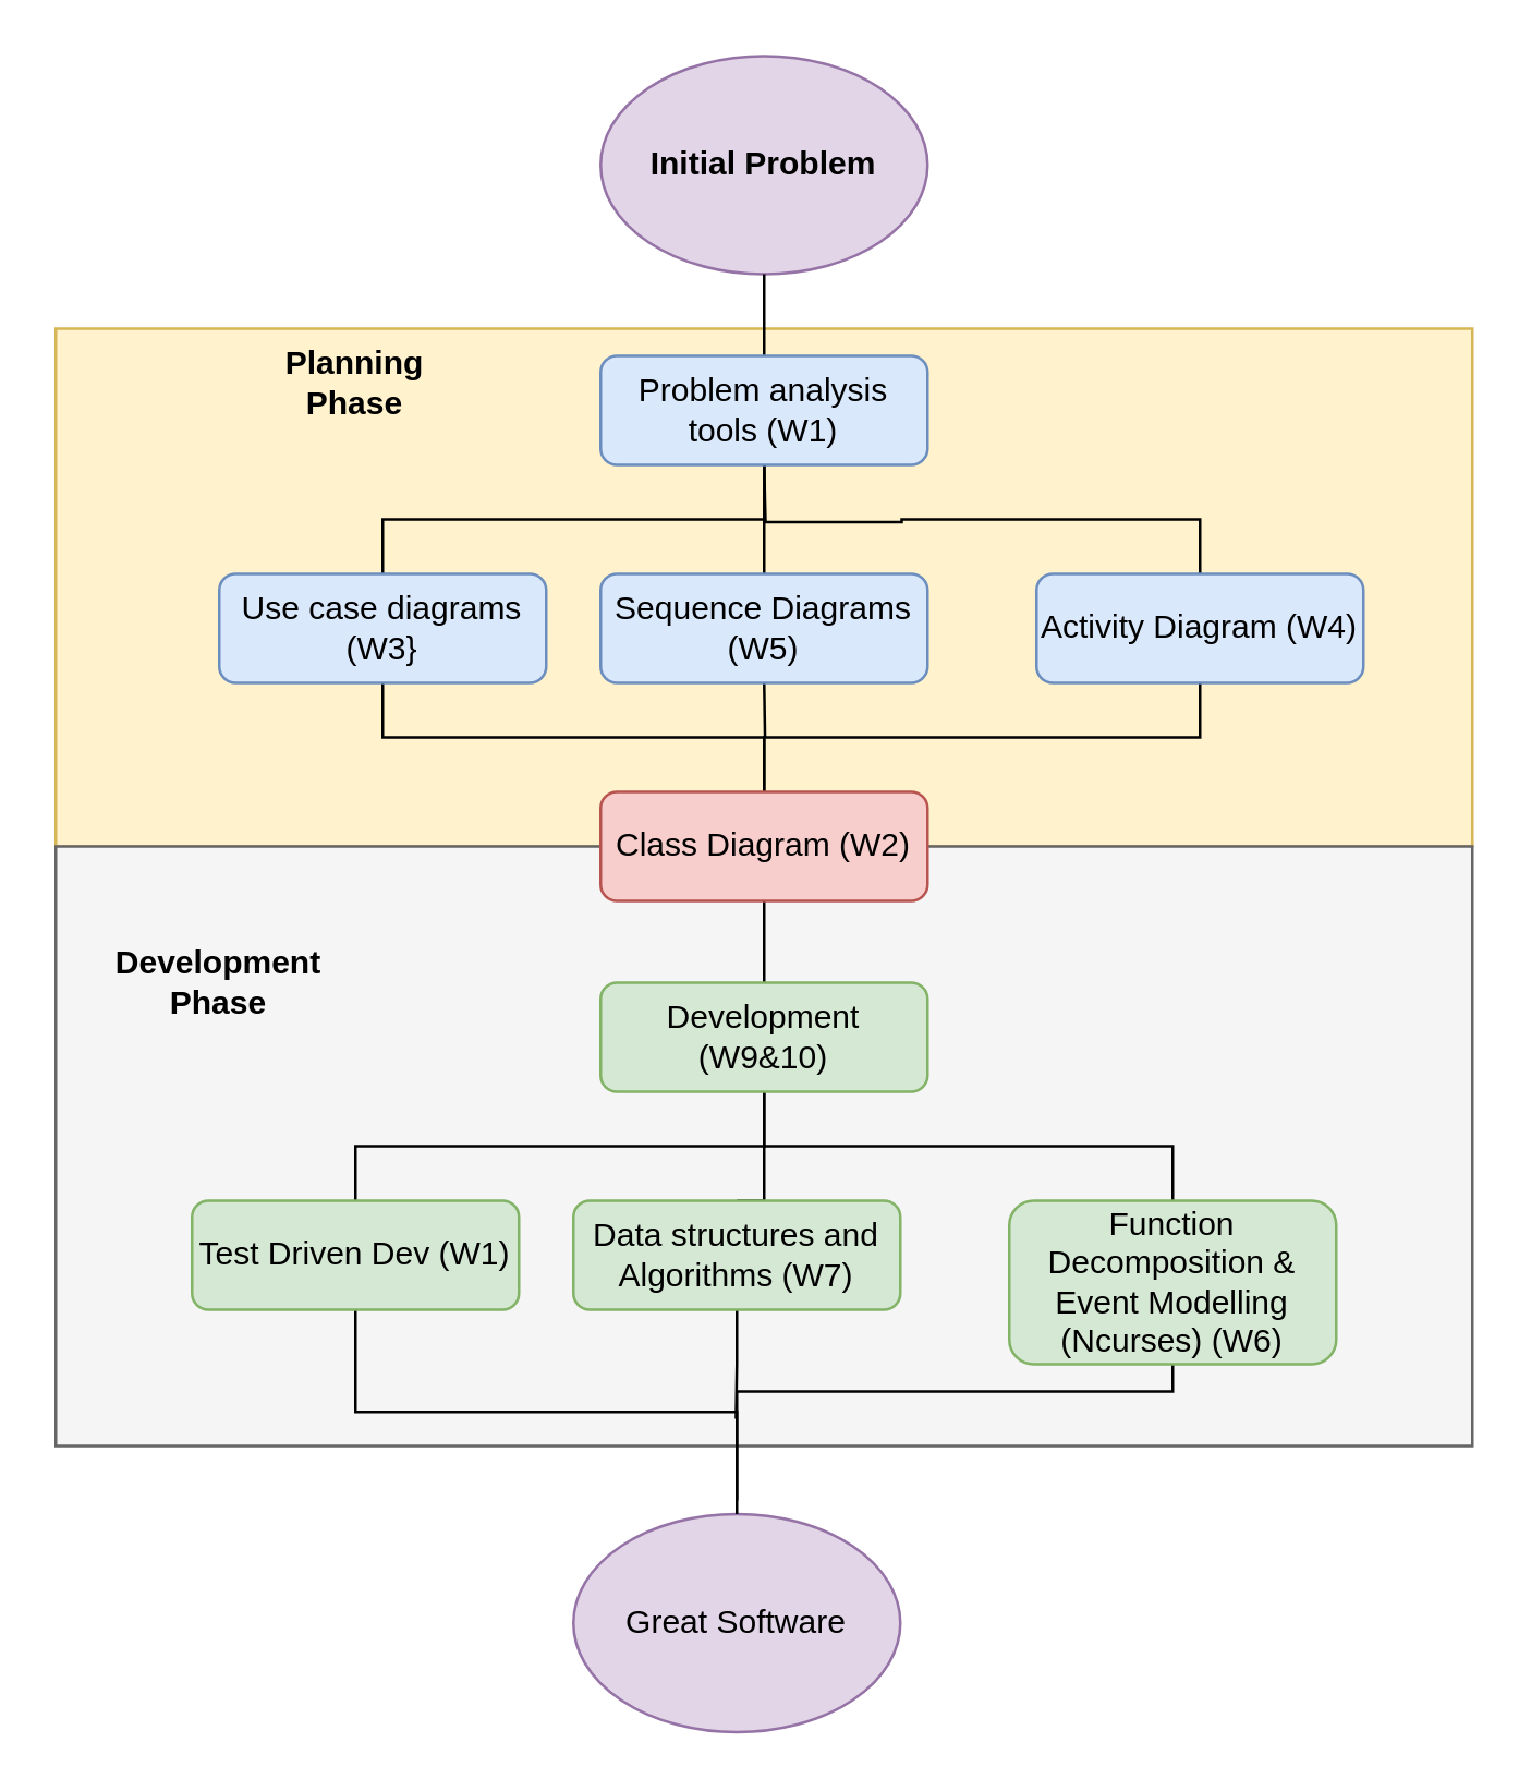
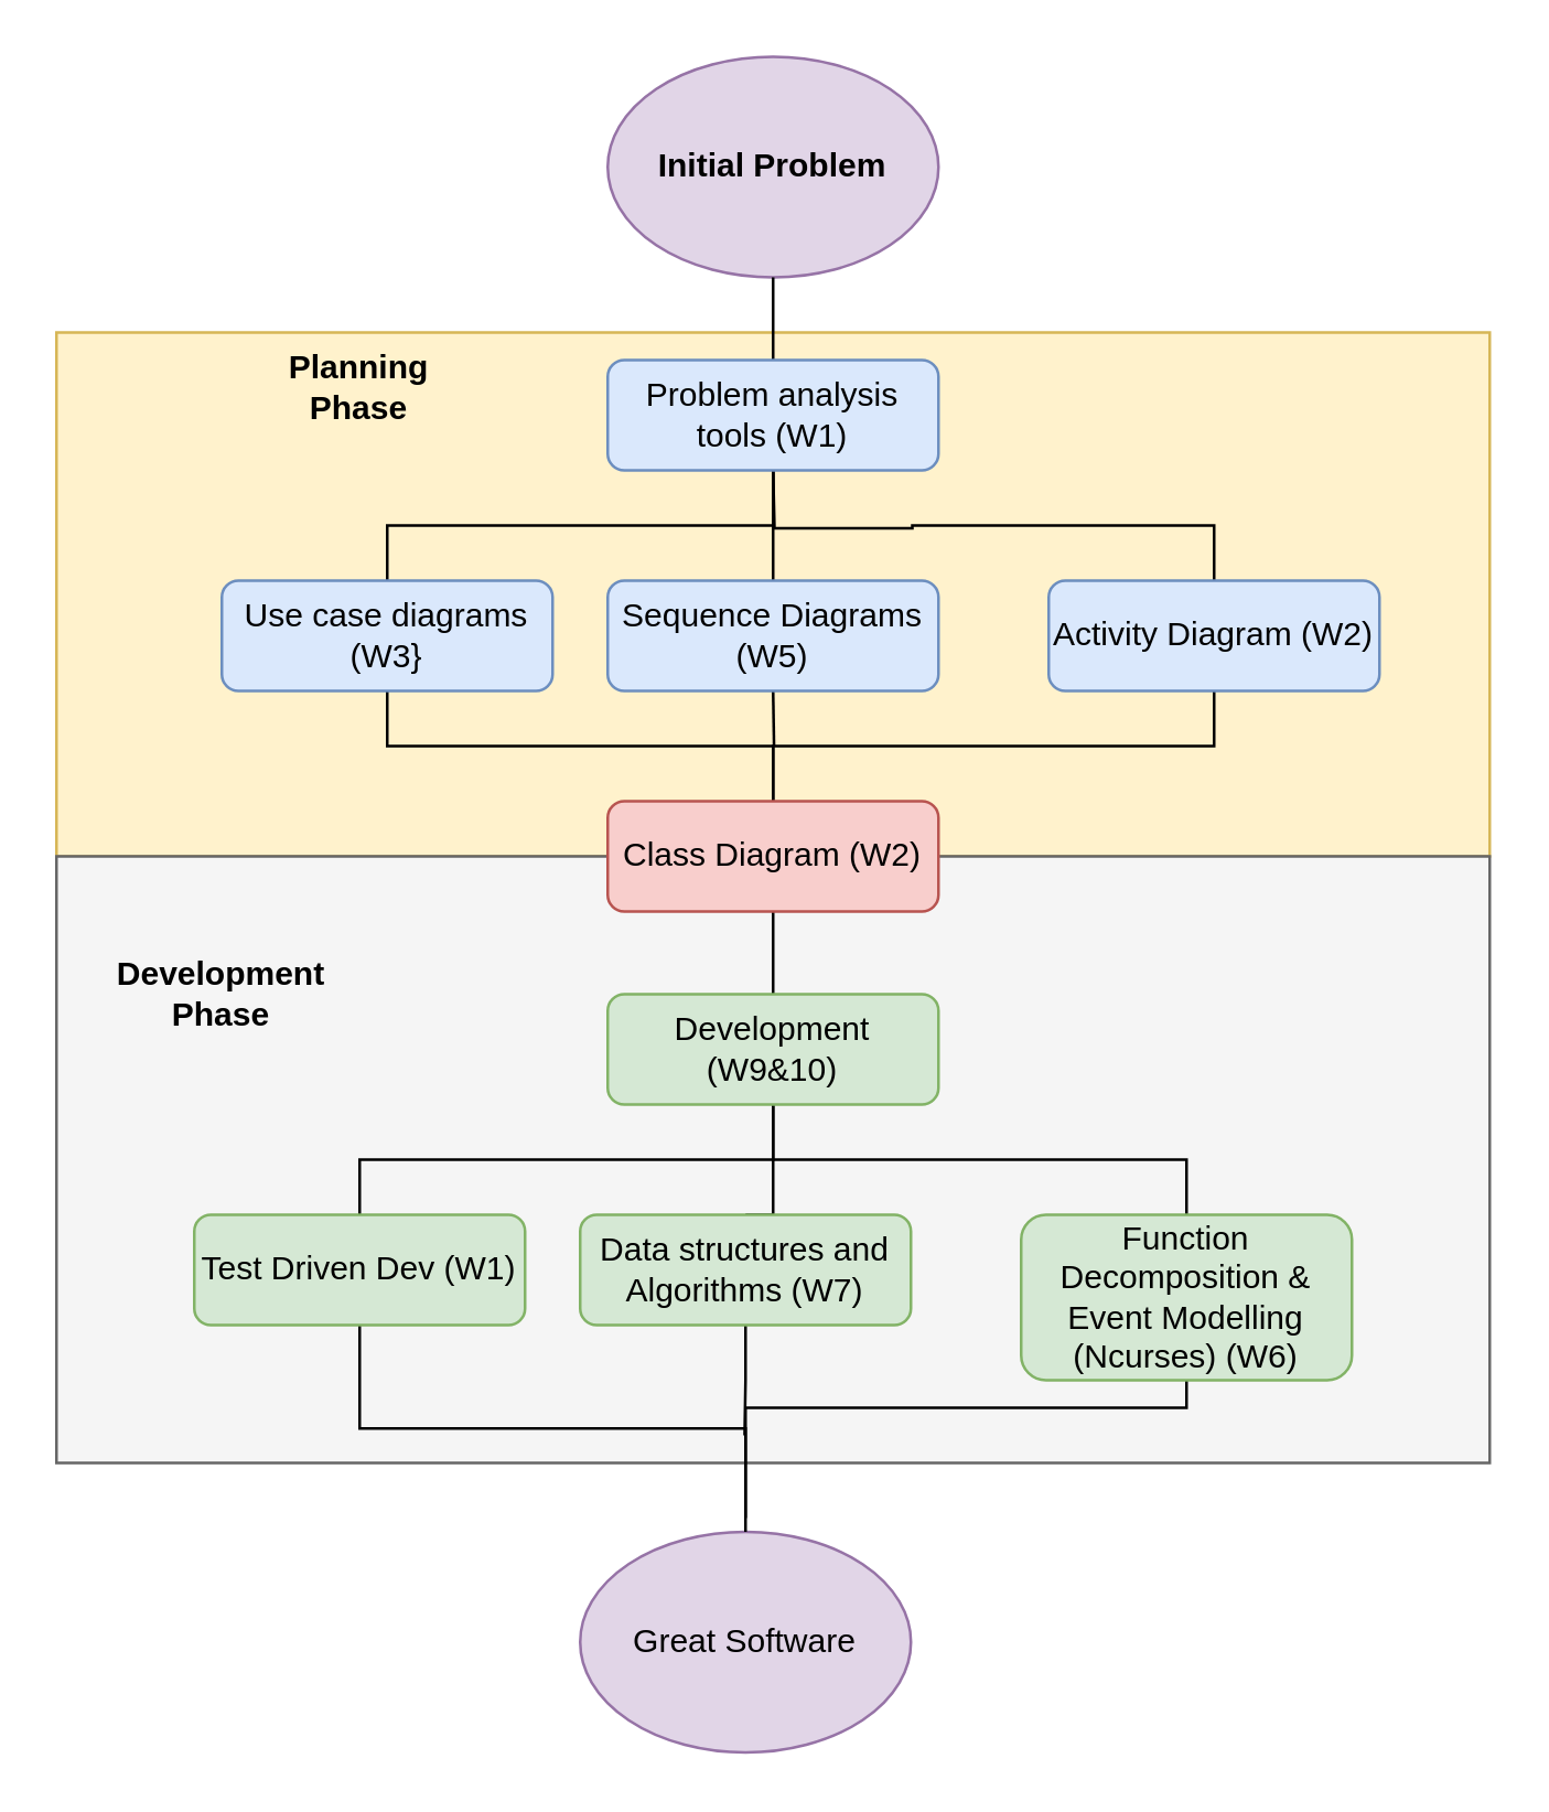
- <mxCell id="26" value="Activity Diagram (W4)" style="rounded=1;whiteSpace=wrap;html=1;fillColor=#dae8fc;strokeColor=#6c8ebf;" parent="1" vertex="1"><mxGeometry x="380" y="210" width="120" height="40" as="geometry" /></mxCell>
+ <mxCell id="26" value="Activity Diagram (W2)" style="rounded=1;whiteSpace=wrap;html=1;fillColor=#dae8fc;strokeColor=#6c8ebf;" parent="1" vertex="1"><mxGeometry x="380" y="210" width="120" height="40" as="geometry" /></mxCell>
